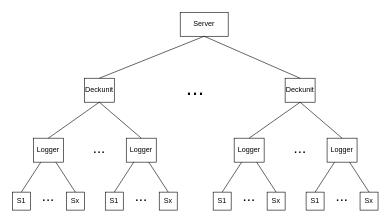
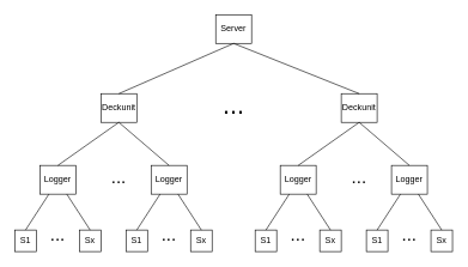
- <mxCell id="35" value="Server" style="rounded=0;whiteSpace=wrap;html=1;" vertex="1" parent="1"><mxGeometry x="300" y="20" width="80" height="40" as="geometry" /></mxCell>
+ <mxCell id="35" value="Server" style="rounded=0;whiteSpace=wrap;html=1;" vertex="1" parent="1"><mxGeometry x="300" y="20" width="50" height="40" as="geometry" /></mxCell>
